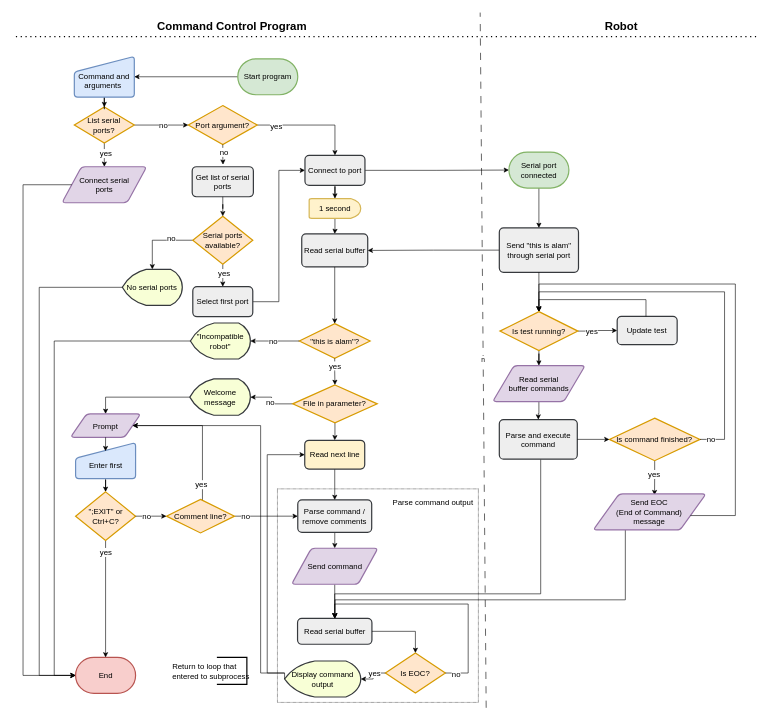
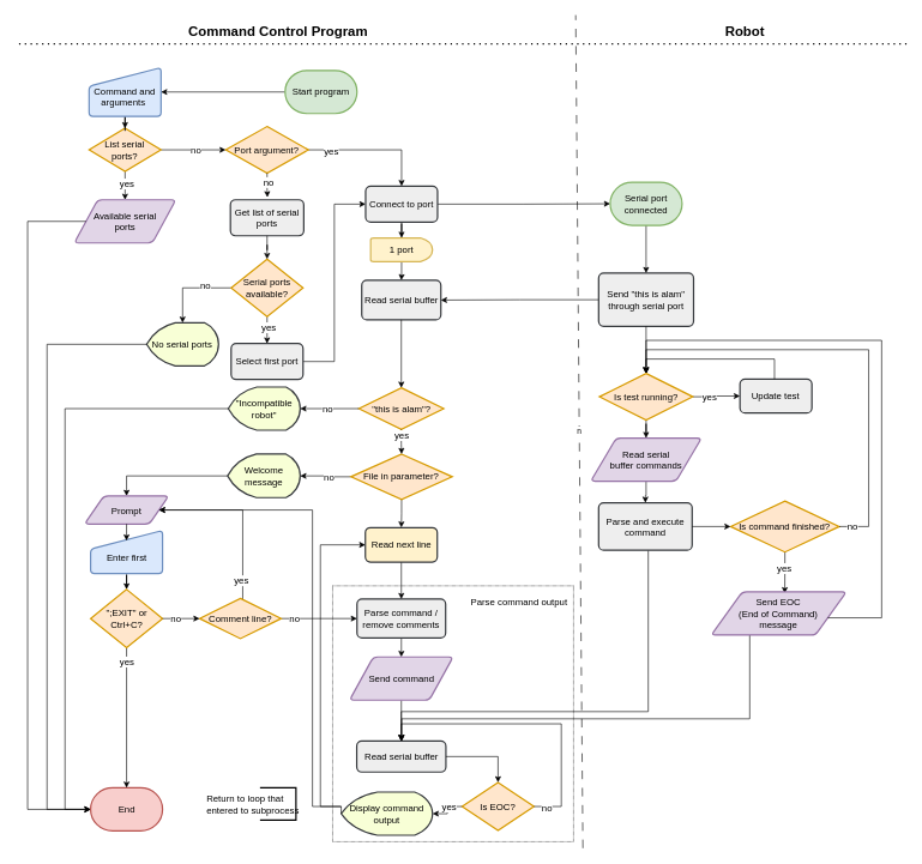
- <mxCell id="30" value="Connect serial&lt;div style=&quot;font-size: 13px;&quot;&gt;ports&lt;/div&gt;" style="shape=parallelogram;html=1;strokeWidth=2;perimeter=parallelogramPerimeter;whiteSpace=wrap;rounded=1;arcSize=12;size=0.23;fillColor=#e1d5e7;strokeColor=#9673a6;fontSize=13;" vertex="1" parent="1"><mxGeometry x="102.91" y="277" width="141" height="60" as="geometry" /></mxCell>
+ <mxCell id="30" value="Available serial&lt;div style=&quot;font-size: 13px;&quot;&gt;ports&lt;/div&gt;" style="shape=parallelogram;html=1;strokeWidth=2;perimeter=parallelogramPerimeter;whiteSpace=wrap;rounded=1;arcSize=12;size=0.23;fillColor=#e1d5e7;strokeColor=#9673a6;fontSize=13;" vertex="1" parent="1"><mxGeometry x="102.91" y="277" width="141" height="60" as="geometry" /></mxCell>
- <mxCell id="36" value="1 second" style="strokeWidth=2;html=1;shape=mxgraph.flowchart.delay;whiteSpace=wrap;fillColor=#fff2cc;strokeColor=#d6b656;fontSize=13;" vertex="1" parent="1"><mxGeometry x="514.91" y="330" width="86" height="33" as="geometry" /></mxCell>
+ <mxCell id="36" value="1 port" style="strokeWidth=2;html=1;shape=mxgraph.flowchart.delay;whiteSpace=wrap;fillColor=#fff2cc;strokeColor=#d6b656;fontSize=13;" vertex="1" parent="1"><mxGeometry x="514.91" y="330" width="86" height="33" as="geometry" /></mxCell>
- <mxCell id="46" value="File in parameter?" style="strokeWidth=2;html=1;shape=mxgraph.flowchart.decision;whiteSpace=wrap;fillColor=#ffe6cc;strokeColor=#d79b00;fontSize=13;" vertex="1" parent="1"><mxGeometry x="487.41" y="640.75" width="141" height="63" as="geometry" /></mxCell>
+ <mxCell id="46" value="File in parameter?" style="strokeWidth=2;html=1;shape=mxgraph.flowchart.decision;whiteSpace=wrap;fillColor=#ffe6cc;strokeColor=#d79b00;fontSize=13;" vertex="1" parent="1"><mxGeometry x="487.41" y="630.75" width="141" height="63" as="geometry" /></mxCell>
